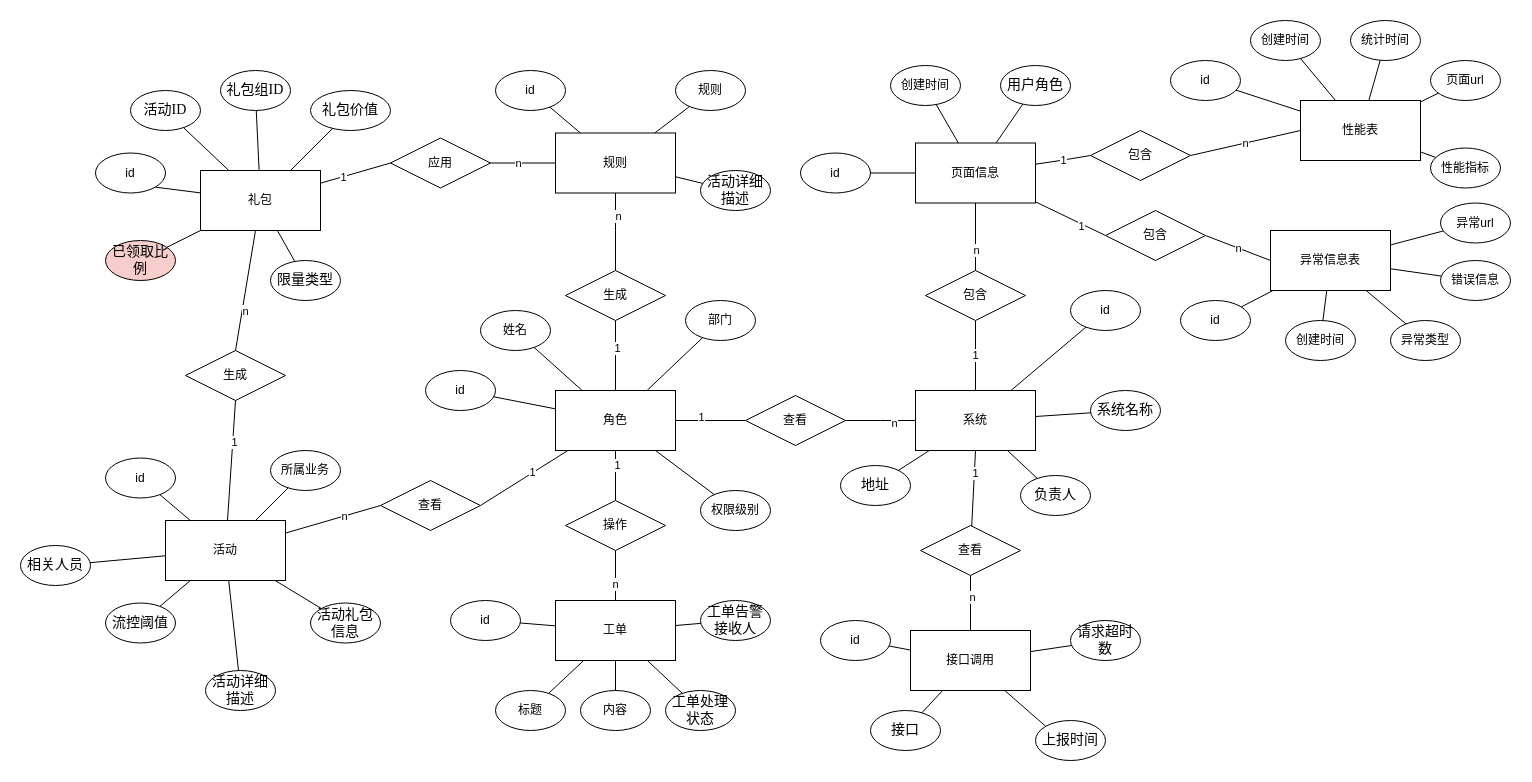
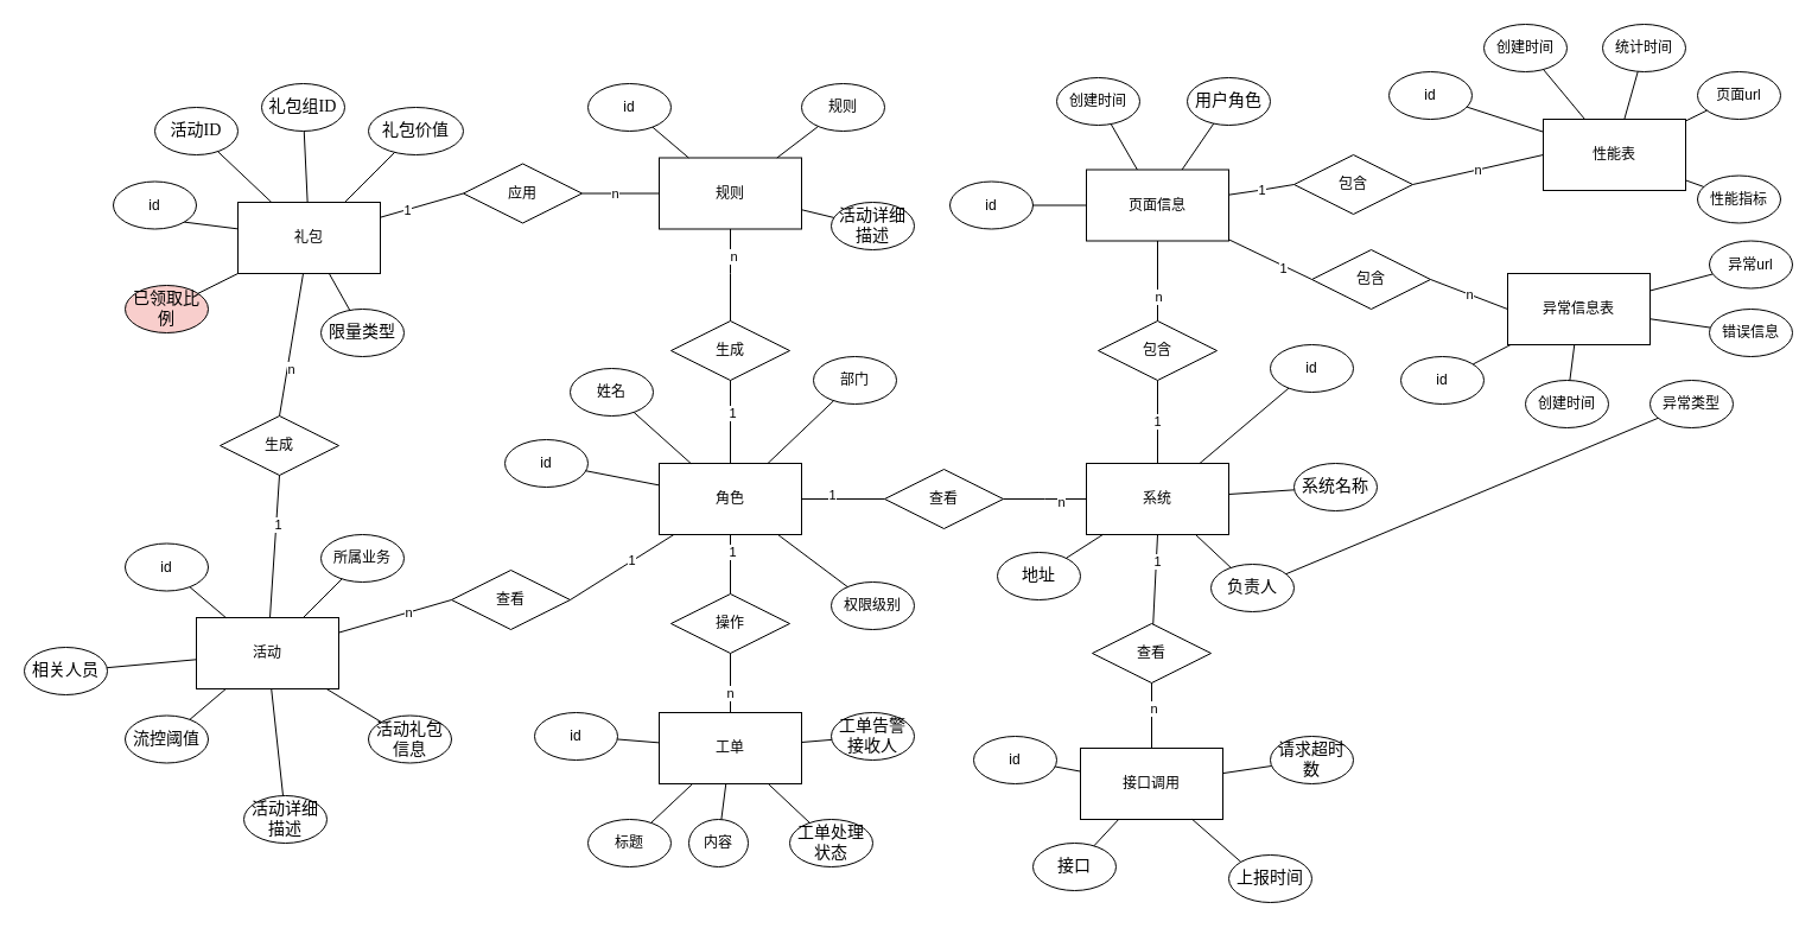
- <mxCell id="144" value="" style="endArrow=none;html=1;rounded=0;" parent="1" source="141" target="123" edge="1"><mxGeometry width="50" height="50" relative="1" as="geometry"><mxPoint x="1280" y="370" as="sourcePoint" /><mxPoint x="1330" y="320" as="targetPoint" /></mxGeometry></mxCell>
+ <mxCell id="144" value="" style="endArrow=none;html=1;rounded=0;" parent="1" source="141" target="81" edge="1"><mxGeometry width="50" height="50" relative="1" as="geometry"><mxPoint x="1280" y="370" as="sourcePoint" /><mxPoint x="1330" y="320" as="targetPoint" /></mxGeometry></mxCell>
- <mxCell id="46" value="内容" style="ellipse;whiteSpace=wrap;html=1;" parent="1" vertex="1"><mxGeometry x="580" y="690" width="70" height="40" as="geometry" /></mxCell>
+ <mxCell id="46" value="内容" style="ellipse;whiteSpace=wrap;html=1;" parent="1" vertex="1"><mxGeometry x="580" y="690" width="50" height="40" as="geometry" /></mxCell>
